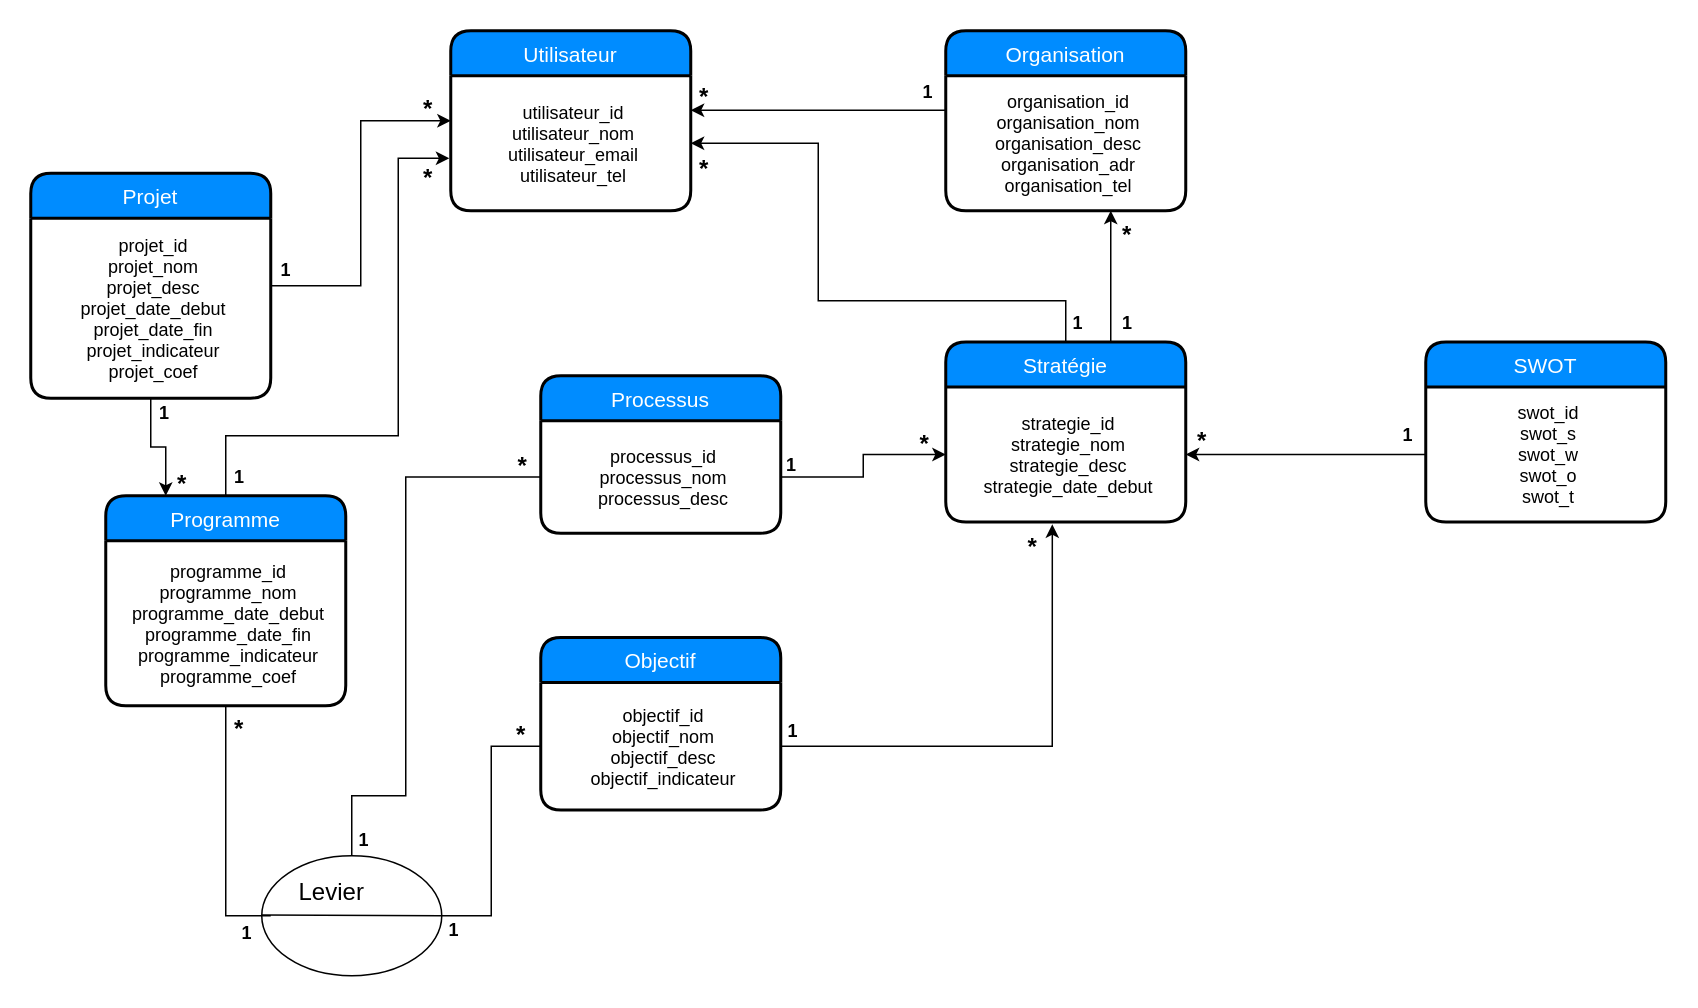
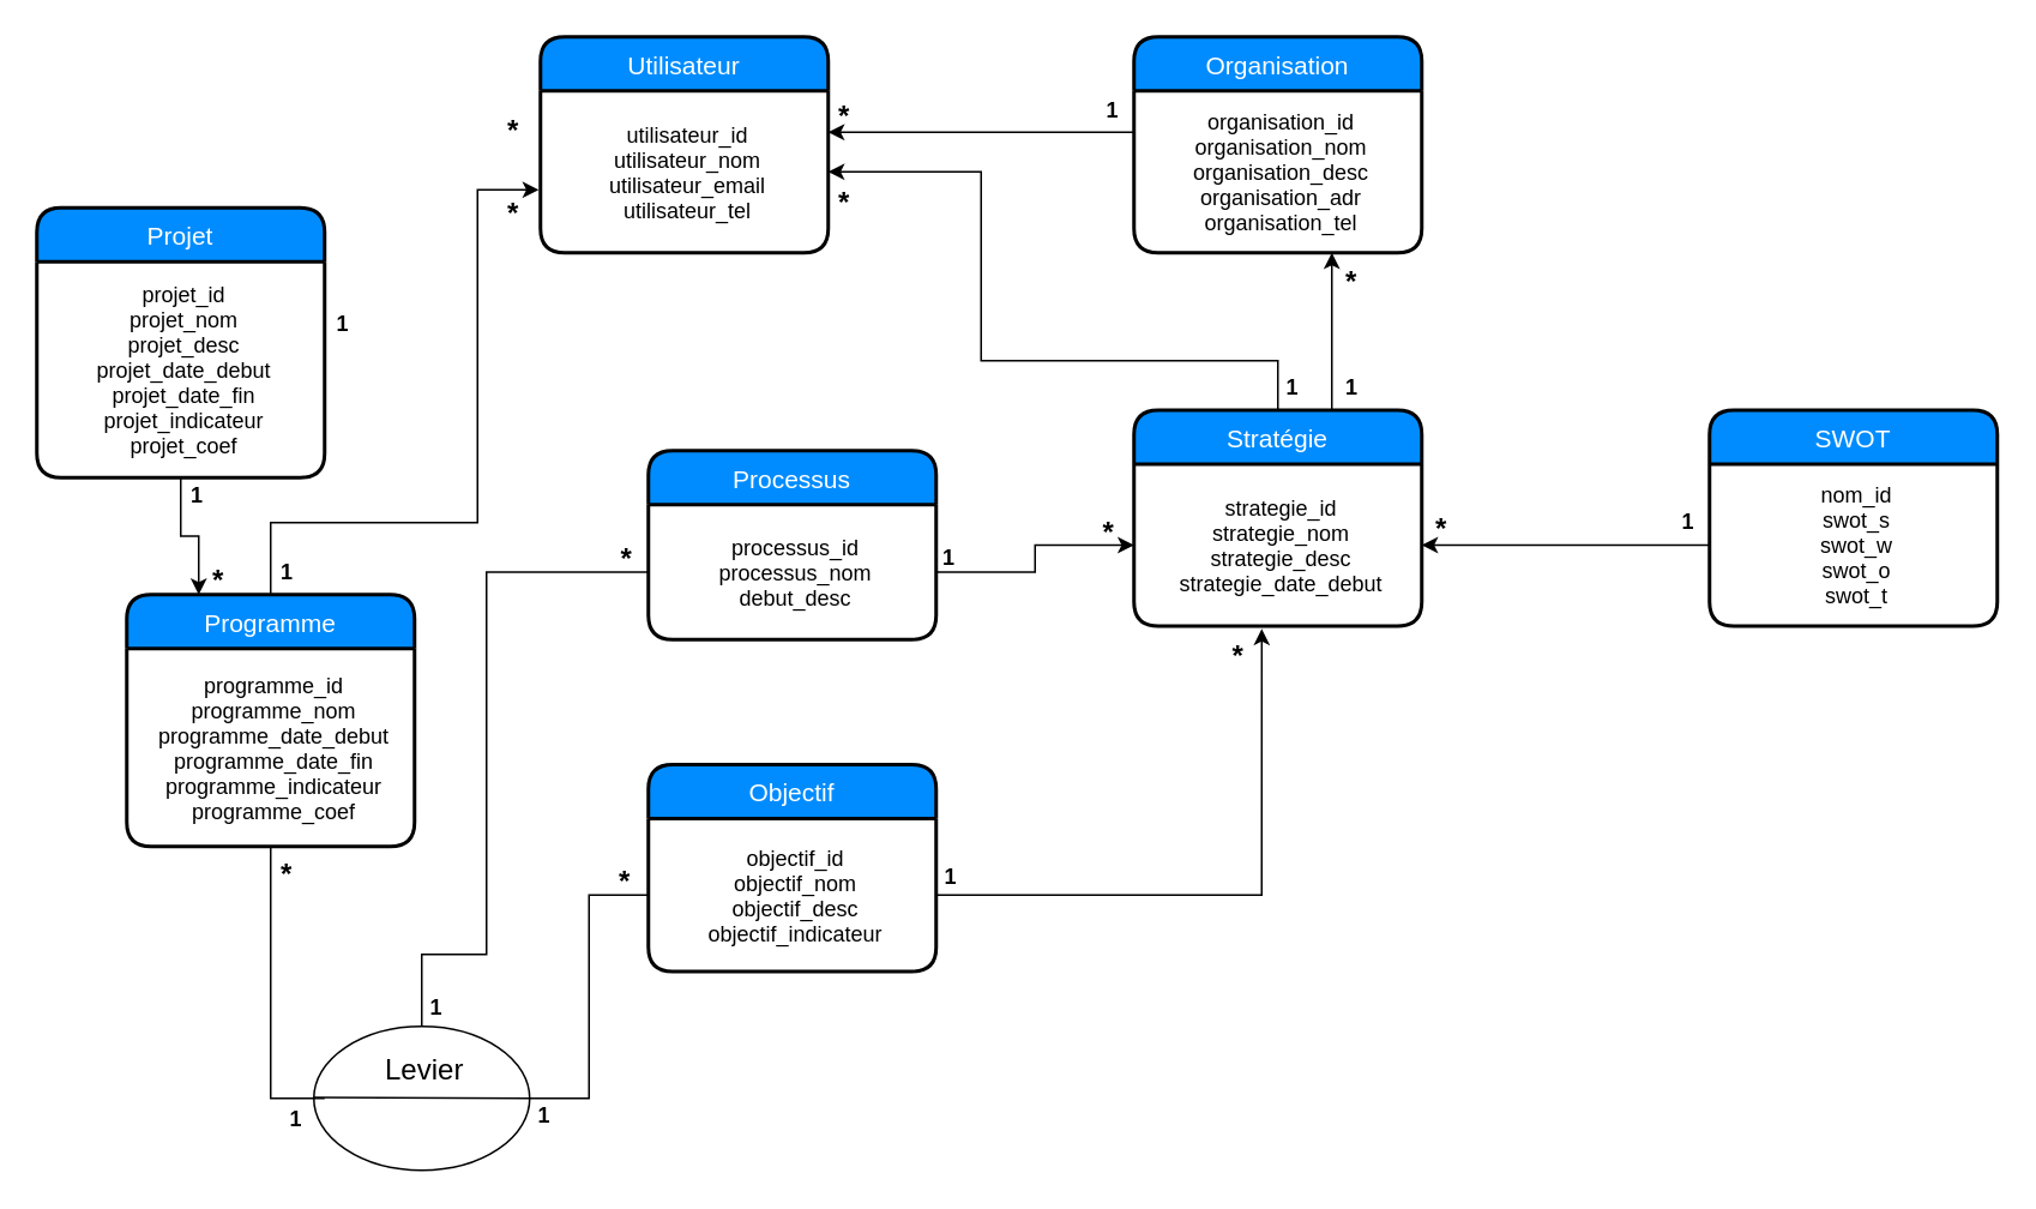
- <mxCell id="13" value="" style="edgeStyle=orthogonalEdgeStyle;rounded=0;orthogonalLoop=1;jettySize=auto;html=1;entryX=0;entryY=0.5;entryDx=0;entryDy=0;" parent="1" source="14" target="2" edge="1"><mxGeometry relative="1" as="geometry"><mxPoint x="100" y="35" as="targetPoint" /></mxGeometry></mxCell>
- <mxCell id="53" value="swot_id&#10;swot_s&#10;swot_w&#10;swot_o&#10;swot_t" style="align=center;strokeColor=none;fillColor=none;spacingLeft=4;fontSize=12;verticalAlign=middle;resizable=0;rotatable=0;part=1;" vertex="1" parent="52"><mxGeometry y="30" width="160" height="90" as="geometry" /></mxCell>
+ <mxCell id="53" value="nom_id&#10;swot_s&#10;swot_w&#10;swot_o&#10;swot_t" style="align=center;strokeColor=none;fillColor=none;spacingLeft=4;fontSize=12;verticalAlign=middle;resizable=0;rotatable=0;part=1;" vertex="1" parent="52"><mxGeometry y="30" width="160" height="90" as="geometry" /></mxCell>
- <mxCell id="17" value="processus_id&#10;processus_nom&#10;processus_desc" style="align=center;strokeColor=none;fillColor=none;spacingLeft=4;fontSize=12;verticalAlign=middle;resizable=0;rotatable=0;part=1;" parent="16" vertex="1"><mxGeometry y="30" width="160" height="75" as="geometry" /></mxCell>
+ <mxCell id="17" value="processus_id&#10;processus_nom&#10;debut_desc" style="align=center;strokeColor=none;fillColor=none;spacingLeft=4;fontSize=12;verticalAlign=middle;resizable=0;rotatable=0;part=1;" parent="16" vertex="1"><mxGeometry y="30" width="160" height="75" as="geometry" /></mxCell>
- <mxCell id="42" value="Levier" style="text;html=1;resizable=0;points=[];autosize=1;align=left;verticalAlign=top;spacingTop=-4;fontSize=16;" parent="1" vertex="1"><mxGeometry x="197" y="582" width="60" height="20" as="geometry" /></mxCell>
+ <mxCell id="42" value="Levier" style="text;html=1;resizable=0;points=[];autosize=1;align=left;verticalAlign=top;spacingTop=-4;fontSize=16;" parent="1" vertex="1"><mxGeometry x="212" y="582" width="60" height="20" as="geometry" /></mxCell>
